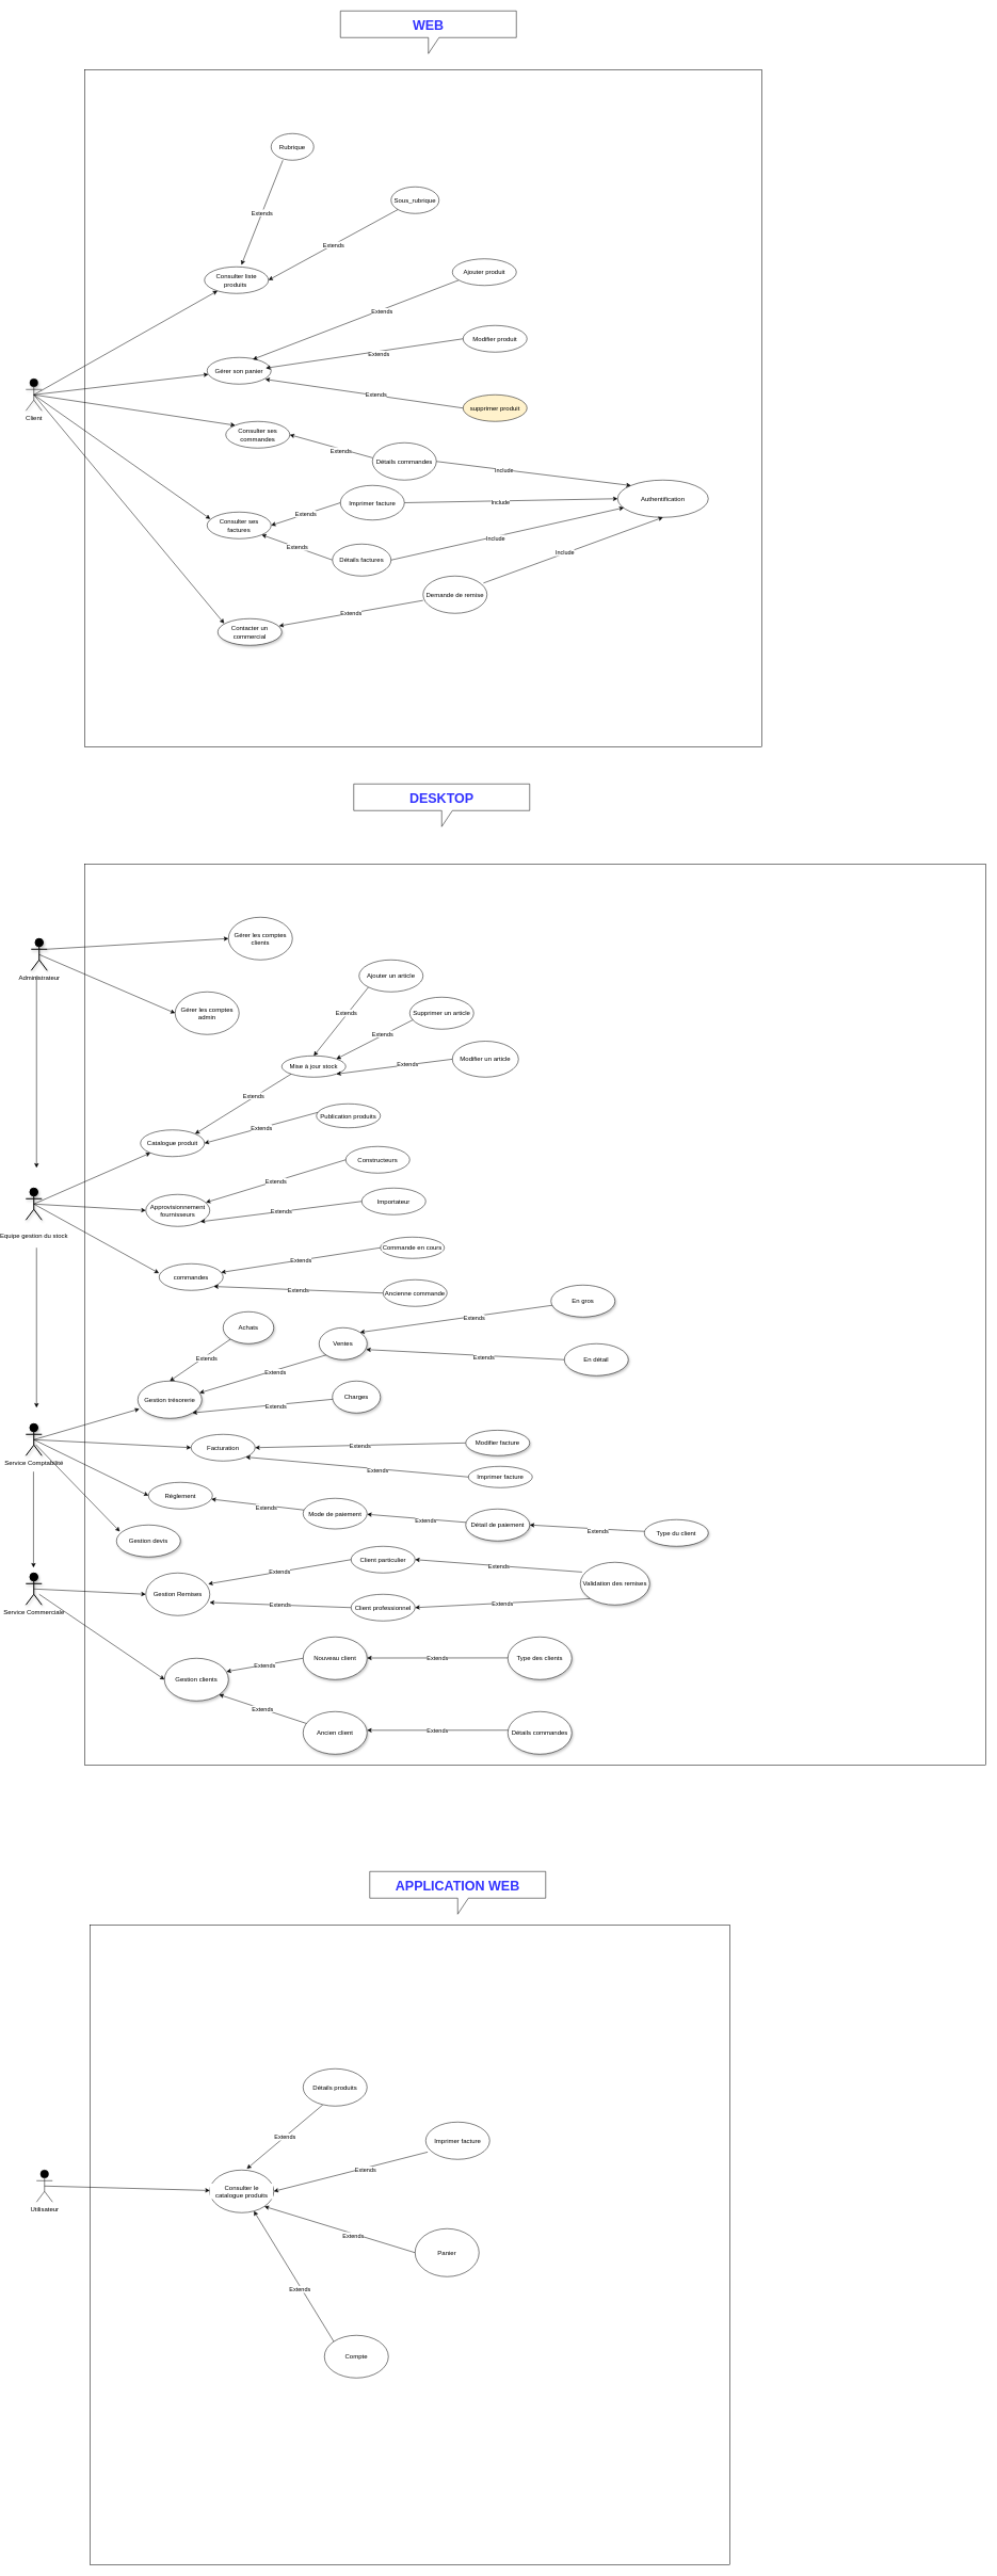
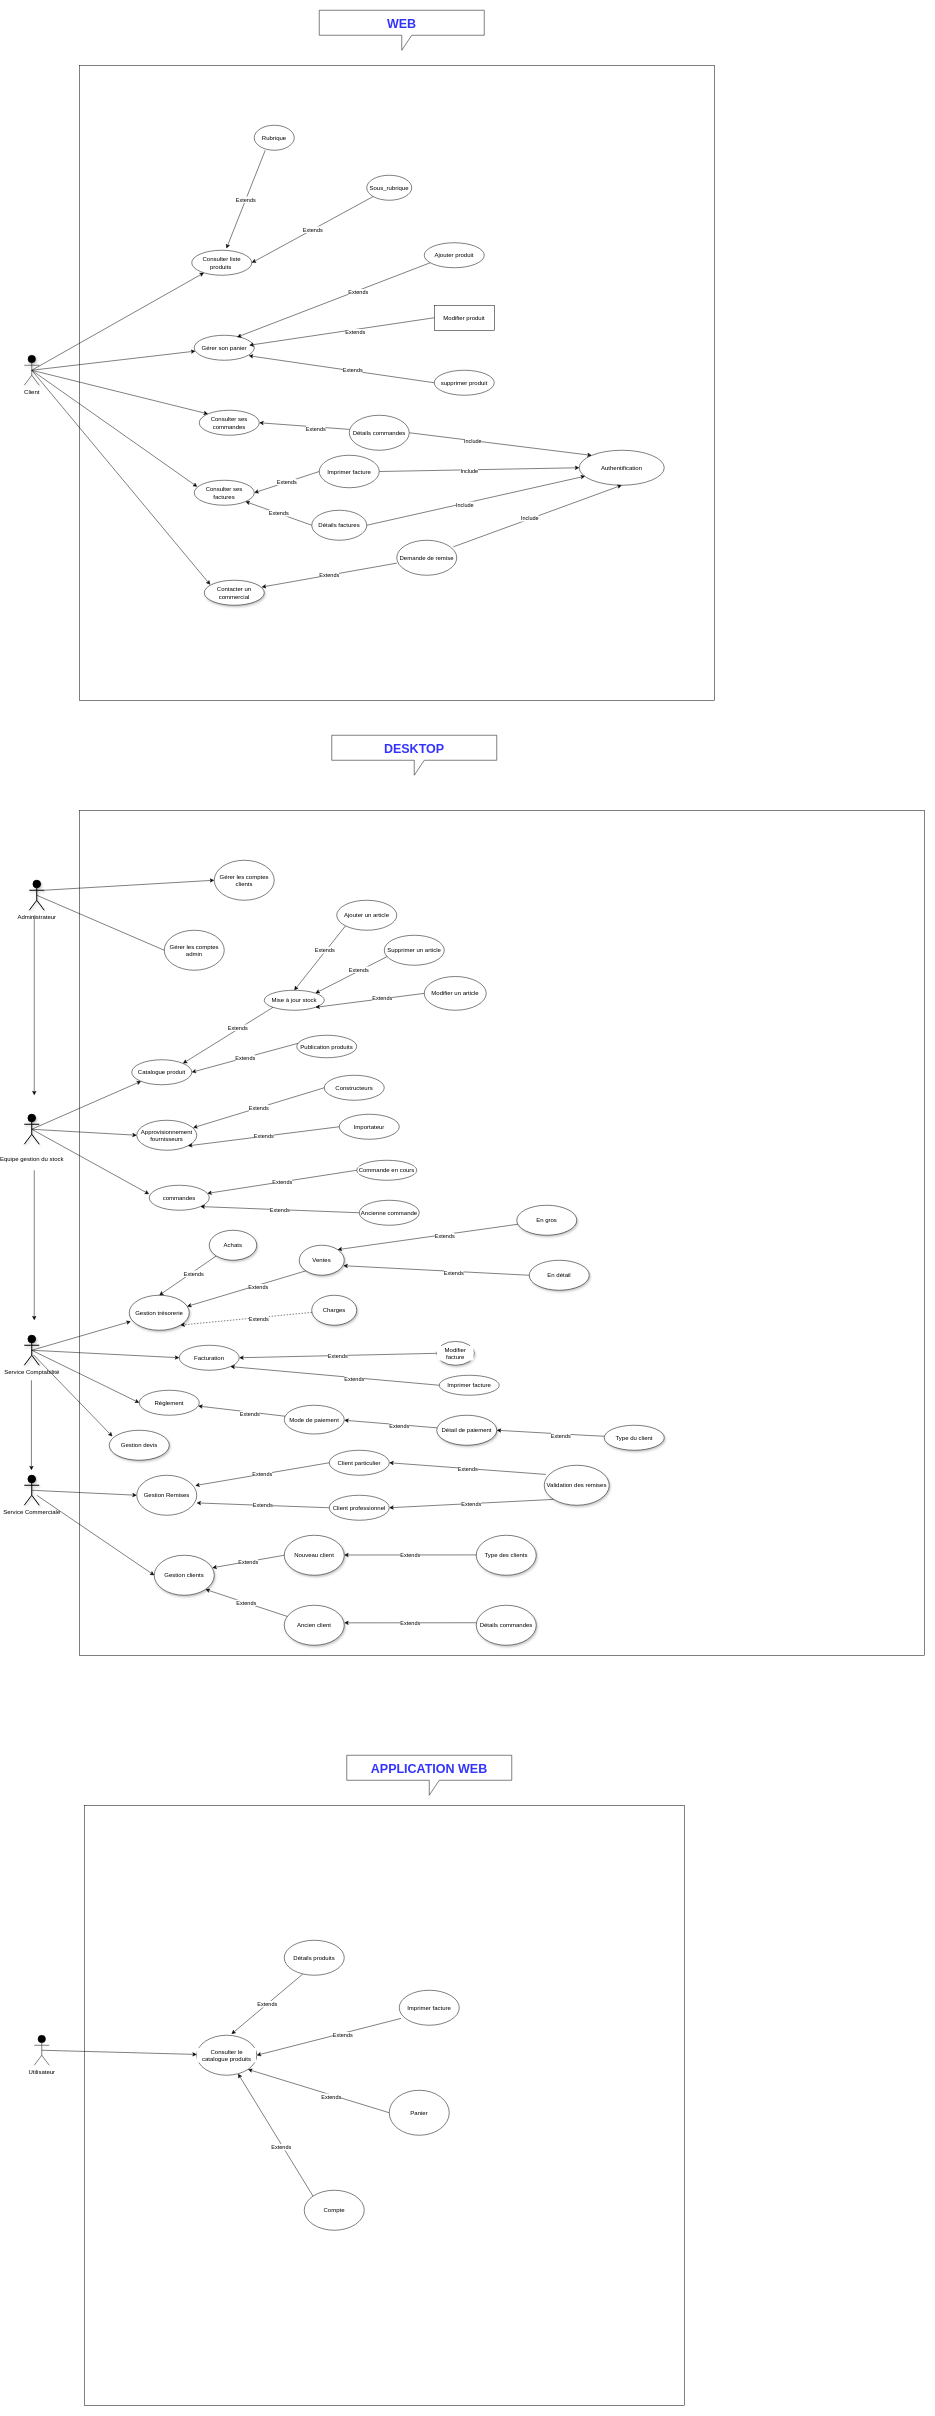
- <mxCell id="67" value="Modifier produit" style="ellipse;whiteSpace=wrap;html=1;shadow=0;labelBackgroundColor=#ffffff;strokeColor=#000000;fillColor=#FFFFFF;gradientColor=none;" parent="1" vertex="1"><mxGeometry x="840" y="610" width="120" height="50" as="geometry" /></mxCell>
+ <mxCell id="67" value="Modifier produit" style="whiteSpace=wrap;html=1;shadow=0;labelBackgroundColor=#ffffff;strokeColor=#000000;fillColor=#FFFFFF;gradientColor=none;rounded=0;" parent="1" vertex="1"><mxGeometry x="840" y="610" width="120" height="50" as="geometry" /></mxCell>
- <mxCell id="56" value="supprimer produit" style="ellipse;whiteSpace=wrap;html=1;fillColor=#fff2cc;" parent="1" vertex="1"><mxGeometry x="840" y="740" width="120" height="50" as="geometry" /></mxCell>
+ <mxCell id="56" value="supprimer produit" style="ellipse;whiteSpace=wrap;html=1;fillColor=#FFFFFF;" parent="1" vertex="1"><mxGeometry x="840" y="740" width="120" height="50" as="geometry" /></mxCell>
- <mxCell id="33" value="Consulter ses commandes" style="ellipse;whiteSpace=wrap;html=1;" parent="1" vertex="1"><mxGeometry x="395" y="790" width="120" height="50" as="geometry" /></mxCell>
+ <mxCell id="33" value="Consulter ses commandes" style="ellipse;whiteSpace=wrap;html=1;" parent="1" vertex="1"><mxGeometry x="370" y="820" width="120" height="50" as="geometry" /></mxCell>
- <mxCell id="159" value="" style="endArrow=classic;html=1;exitX=0.5;exitY=0.5;exitDx=0;exitDy=0;exitPerimeter=0;entryX=0;entryY=0.5;entryDx=0;entryDy=0;" parent="1" source="102" target="99" edge="1"><mxGeometry width="50" height="50" relative="1" as="geometry"><mxPoint x="70" y="1710" as="sourcePoint" /><mxPoint x="320" y="1800" as="targetPoint" /></mxGeometry></mxCell>
+ <mxCell id="159" value="" style="endArrow=none;html=1;exitX=0.5;exitY=0.5;exitDx=0;exitDy=0;exitPerimeter=0;entryX=0;entryY=0.5;entryDx=0;entryDy=0;" parent="1" source="102" target="99" edge="1"><mxGeometry width="50" height="50" relative="1" as="geometry"><mxPoint x="70" y="1710" as="sourcePoint" /><mxPoint x="320" y="1800" as="targetPoint" /></mxGeometry></mxCell>
- <mxCell id="141" value="" style="endArrow=classic;labelBackgroundColor=#ffffff;html=1;verticalAlign=middle;entryX=1;entryY=1;entryDx=0;entryDy=0;" parent="1" source="138" target="131" edge="1"><mxGeometry width="50" height="50" relative="1" as="geometry"><mxPoint x="510" y="2550" as="sourcePoint" /><mxPoint x="358" y="2645" as="targetPoint" /></mxGeometry></mxCell>
+ <mxCell id="141" value="" style="endArrow=classic;labelBackgroundColor=#ffffff;html=1;verticalAlign=middle;entryX=1;entryY=1;entryDx=0;entryDy=0;dashed=1;" parent="1" source="138" target="131" edge="1"><mxGeometry width="50" height="50" relative="1" as="geometry"><mxPoint x="510" y="2550" as="sourcePoint" /><mxPoint x="358" y="2645" as="targetPoint" /></mxGeometry></mxCell>
- <mxCell id="150" value="Modifier facture" style="ellipse;whiteSpace=wrap;html=1;shadow=1;labelBackgroundColor=#ffffff;strokeColor=#000000;strokeWidth=1;fillColor=#FFFFFF;gradientColor=none;" parent="1" vertex="1"><mxGeometry x="845" y="2682.31" width="120" height="47.69" as="geometry" /></mxCell>
+ <mxCell id="150" value="Modifier facture" style="ellipse;whiteSpace=wrap;html=1;shadow=1;labelBackgroundColor=#ffffff;strokeColor=#000000;strokeWidth=1;fillColor=#FFFFFF;gradientColor=none;" parent="1" vertex="1"><mxGeometry x="845" y="2682.31" width="75" height="47.69" as="geometry" /></mxCell>
